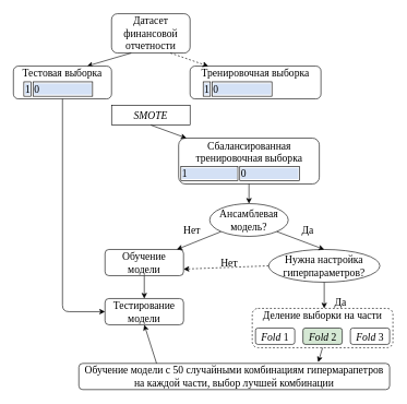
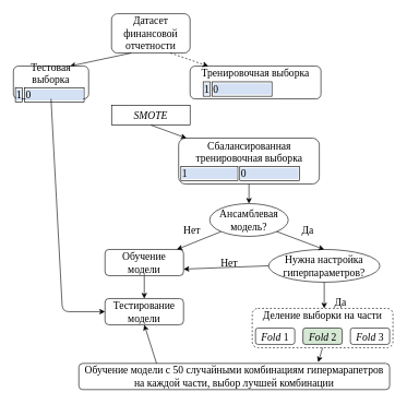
- <mxCell id="10" value="Тестовая выборка&lt;table&gt;&lt;tbody&gt;&lt;tr&gt;&lt;td style=&quot;border: 1px solid rgb(0 , 0 , 0) ; border-collapse: collapse&quot;&gt;&lt;span style=&quot;background-color: rgb(212 , 225 , 245)&quot;&gt;1&lt;/span&gt;&lt;/td&gt;&lt;td style=&quot;border: 1px solid rgb(0 , 0 , 0) ; border-collapse: collapse&quot;&gt;&lt;span style=&quot;background-color: rgb(212 , 225 , 245)&quot;&gt;0&amp;nbsp; &amp;nbsp; &amp;nbsp; &amp;nbsp; &amp;nbsp; &amp;nbsp; &amp;nbsp; &amp;nbsp; &amp;nbsp; &amp;nbsp;&amp;nbsp;&lt;/span&gt;&lt;/td&gt;&lt;/tr&gt;&lt;/tbody&gt;&lt;/table&gt;" style="rounded=1;whiteSpace=wrap;html=1;fontSize=16;glass=0;strokeWidth=1;shadow=0;fontFamily=Times New Roman;" parent="1" vertex="1"><mxGeometry x="20" y="100" width="150" height="50" as="geometry" /></mxCell>
+ <mxCell id="10" value="Тестовая выборка&lt;table&gt;&lt;tbody&gt;&lt;tr&gt;&lt;td style=&quot;border: 1px solid rgb(0 , 0 , 0) ; border-collapse: collapse&quot;&gt;&lt;span style=&quot;background-color: rgb(212 , 225 , 245)&quot;&gt;1&lt;/span&gt;&lt;/td&gt;&lt;td style=&quot;border: 1px solid rgb(0 , 0 , 0) ; border-collapse: collapse&quot;&gt;&lt;span style=&quot;background-color: rgb(212 , 225 , 245)&quot;&gt;0&amp;nbsp; &amp;nbsp; &amp;nbsp; &amp;nbsp; &amp;nbsp; &amp;nbsp; &amp;nbsp; &amp;nbsp; &amp;nbsp; &amp;nbsp;&amp;nbsp;&lt;/span&gt;&lt;/td&gt;&lt;/tr&gt;&lt;/tbody&gt;&lt;/table&gt;" style="rounded=1;whiteSpace=wrap;html=1;fontSize=16;glass=0;strokeWidth=1;shadow=0;fontFamily=Times New Roman;" parent="1" vertex="1"><mxGeometry x="20" y="100" width="115" height="50" as="geometry" /></mxCell>
- <mxCell id="22" value="" style="endArrow=classic;html=1;fontSize=16;exitX=0;exitY=0.5;exitDx=0;exitDy=0;entryX=1;entryY=0.75;entryDx=0;entryDy=0;fontFamily=Times New Roman;dashed=1;" parent="1" source="19" target="12" edge="1"><mxGeometry width="50" height="50" relative="1" as="geometry"><mxPoint x="250" y="420" as="sourcePoint" /><mxPoint x="300" y="370" as="targetPoint" /></mxGeometry></mxCell>
+ <mxCell id="22" value="" style="endArrow=classic;html=1;fontSize=16;exitX=0;exitY=0.5;exitDx=0;exitDy=0;entryX=1;entryY=0.75;entryDx=0;entryDy=0;fontFamily=Times New Roman;" parent="1" source="19" target="12" edge="1"><mxGeometry width="50" height="50" relative="1" as="geometry"><mxPoint x="250" y="420" as="sourcePoint" /><mxPoint x="300" y="370" as="targetPoint" /></mxGeometry></mxCell>
